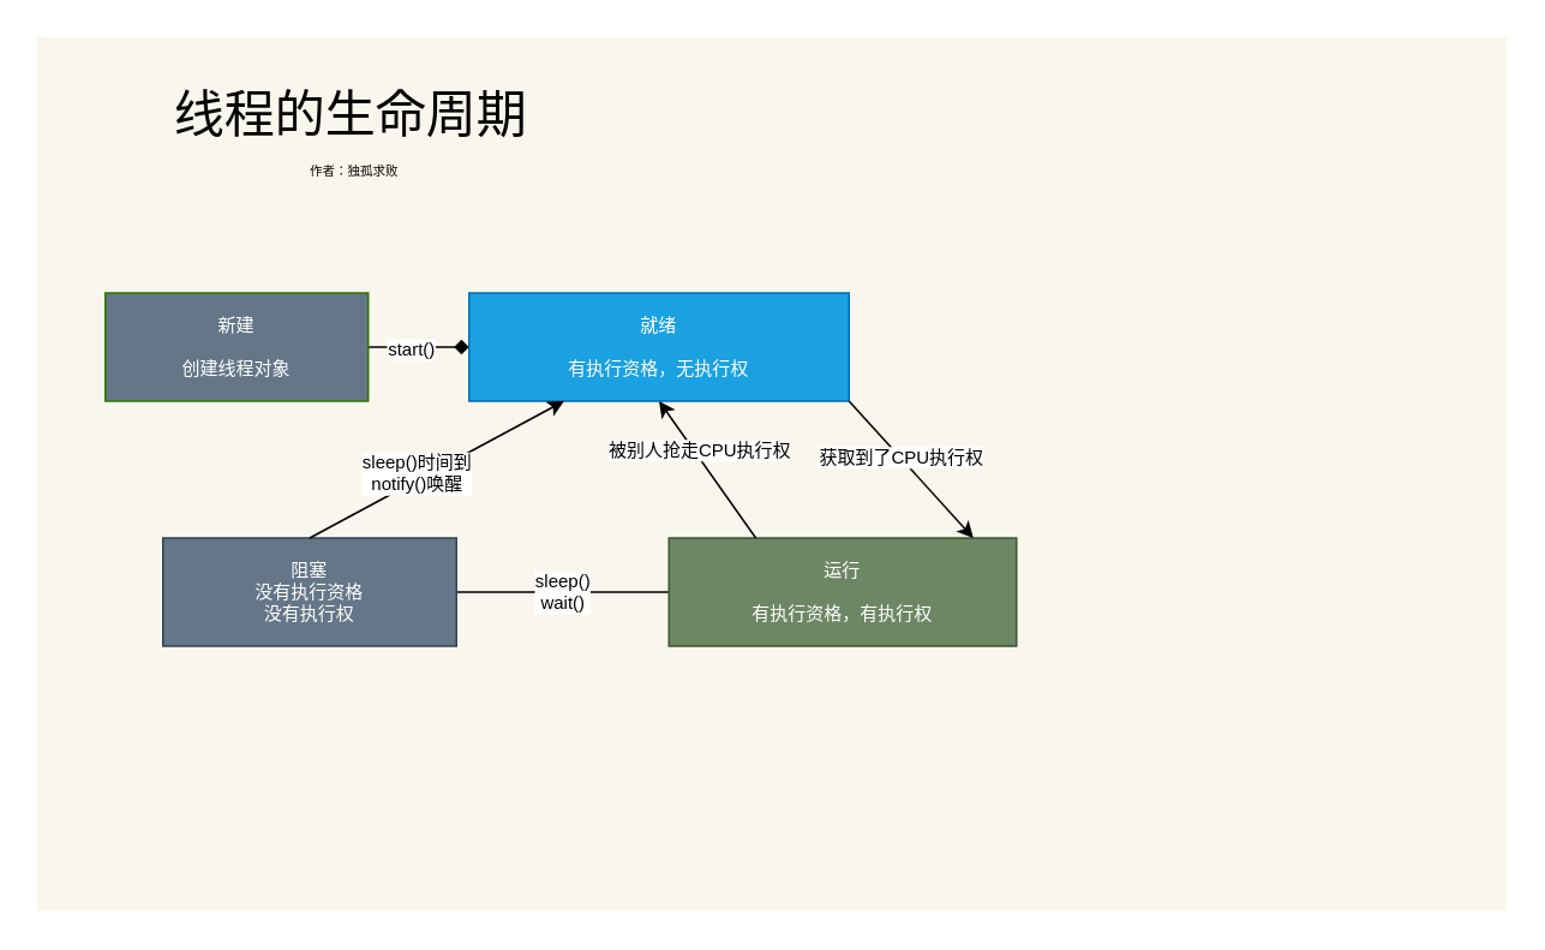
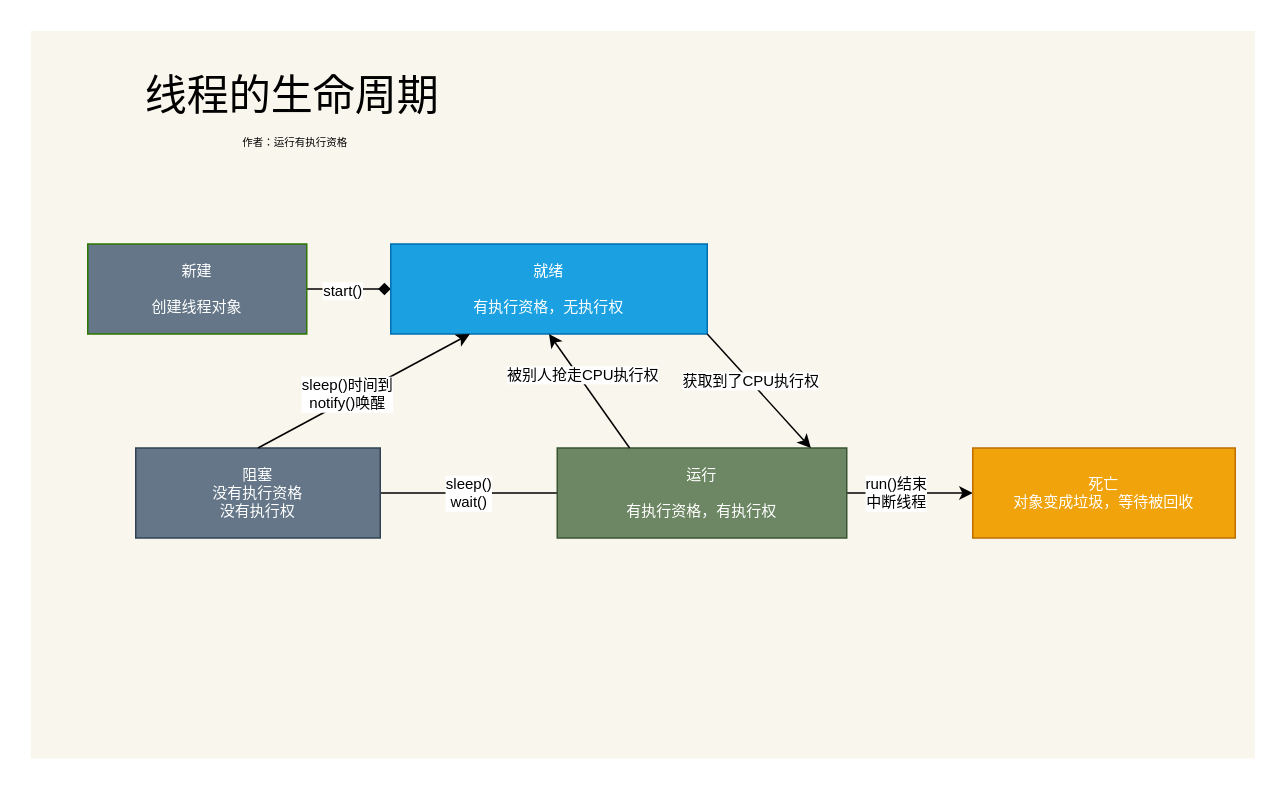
- <mxCell id="19" value="作者：独孤求败" style="text;html=1;strokeColor=none;fillColor=none;align=center;verticalAlign=middle;whiteSpace=wrap;rounded=0;fontSize=7;" vertex="1" parent="1"><mxGeometry x="151.5" y="85" width="88.5" height="20" as="geometry" /></mxCell>
+ <mxCell id="19" value="作者：运行有执行资格" style="text;html=1;strokeColor=none;fillColor=none;align=center;verticalAlign=middle;whiteSpace=wrap;rounded=0;fontSize=7;" vertex="1" parent="1"><mxGeometry x="151.5" y="85" width="88.5" height="20" as="geometry" /></mxCell>
+ <mxCell id="7" value="run()结束&lt;br style=&quot;font-size: 10px;&quot;&gt;中断线程" style="edgeStyle=orthogonalEdgeStyle;rounded=0;orthogonalLoop=1;jettySize=auto;html=1;fontSize=10;" edge="1" parent="1" source="9" target="12"><mxGeometry x="-0.212" relative="1" as="geometry"><mxPoint as="offset" /></mxGeometry></mxCell>
+ <mxCell id="12" value="死亡&lt;br style=&quot;font-size: 10px;&quot;&gt;对象变成垃圾，等待被回收" style="rounded=0;whiteSpace=wrap;html=1;fontSize=10;fillColor=#f0a30a;strokeColor=#BD7000;fontColor=#ffffff;" vertex="1" parent="1"><mxGeometry x="648" y="298" width="175" height="60" as="geometry" /></mxCell>
